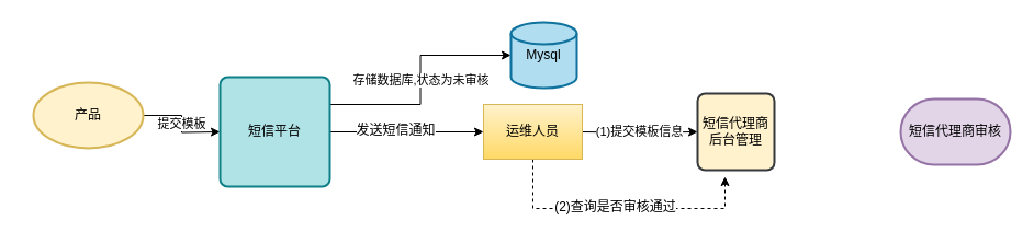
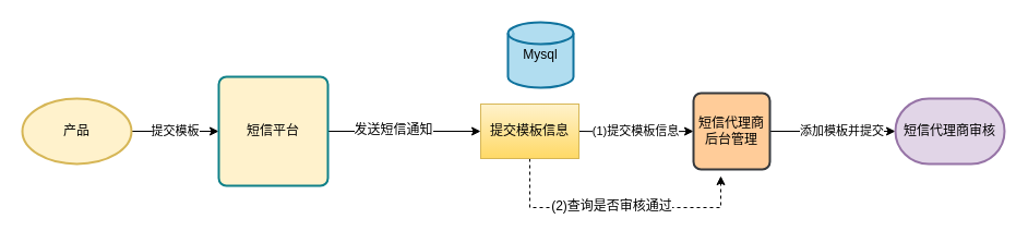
- <mxCell id="4" value="存储数据库,状态为未审核" style="edgeStyle=orthogonalEdgeStyle;rounded=0;orthogonalLoop=1;jettySize=auto;html=1;exitX=1;exitY=0.25;exitDx=0;exitDy=0;" edge="1" parent="1" source="7" target="8"><mxGeometry relative="1" as="geometry" /></mxCell>
- <mxCell id="3" value="产品" style="strokeWidth=2;html=1;shape=mxgraph.flowchart.start_1;whiteSpace=wrap;fillColor=#fff2cc;strokeColor=#d6b656;" vertex="1" parent="1"><mxGeometry x="30" y="75" width="100" height="60" as="geometry" /></mxCell>
+ <mxCell id="3" value="产品" style="strokeWidth=2;html=1;shape=mxgraph.flowchart.start_1;whiteSpace=wrap;fillColor=#fff2cc;strokeColor=#d6b656;" vertex="1" parent="1"><mxGeometry x="20" y="90" width="100" height="60" as="geometry" /></mxCell>
- <mxCell id="7" value="短信平台" style="rounded=1;whiteSpace=wrap;html=1;absoluteArcSize=1;arcSize=14;strokeWidth=2;fillColor=#b0e3e6;strokeColor=#0e8088;" vertex="1" parent="1"><mxGeometry x="200" y="70" width="100" height="100" as="geometry" /></mxCell>
+ <mxCell id="7" value="短信平台" style="rounded=1;whiteSpace=wrap;html=1;absoluteArcSize=1;arcSize=14;strokeWidth=2;fillColor=#fff2cc;strokeColor=#0e8088;" vertex="1" parent="1"><mxGeometry x="200" y="70" width="100" height="100" as="geometry" /></mxCell>
- <mxCell id="12" value="运维人员" style="rounded=0;whiteSpace=wrap;html=1;gradientColor=#ffd966;fillColor=#fff2cc;strokeColor=#d6b656;" vertex="1" parent="1"><mxGeometry x="440" y="95" width="90" height="50" as="geometry" /></mxCell>
+ <mxCell id="12" value="提交模板信息" style="rounded=0;whiteSpace=wrap;html=1;gradientColor=#ffd966;fillColor=#fff2cc;strokeColor=#d6b656;" vertex="1" parent="1"><mxGeometry x="440" y="95" width="90" height="50" as="geometry" /></mxCell>
- <mxCell id="14" value="短信代理商后台管理" style="rounded=1;whiteSpace=wrap;html=1;absoluteArcSize=1;arcSize=14;strokeWidth=2;fillColor=#fff2cc;strokeColor=#36393d;" vertex="1" parent="1"><mxGeometry x="635" y="85" width="70" height="70" as="geometry" /></mxCell>
+ <mxCell id="14" value="短信代理商后台管理" style="rounded=1;whiteSpace=wrap;html=1;absoluteArcSize=1;arcSize=14;strokeWidth=2;fillColor=#ffcc99;strokeColor=#36393d;" vertex="1" parent="1"><mxGeometry x="635" y="85" width="70" height="70" as="geometry" /></mxCell>
+ <mxCell id="13" value="&lt;span&gt;添加模板并提交&lt;/span&gt;" style="edgeStyle=orthogonalEdgeStyle;rounded=0;orthogonalLoop=1;jettySize=auto;html=1;entryX=0;entryY=0.5;entryDx=0;entryDy=0;entryPerimeter=0;" edge="1" parent="1" source="14" target="15"><mxGeometry x="0.143" relative="1" as="geometry"><mxPoint x="770" y="120" as="targetPoint" /><mxPoint as="offset" /></mxGeometry></mxCell>
